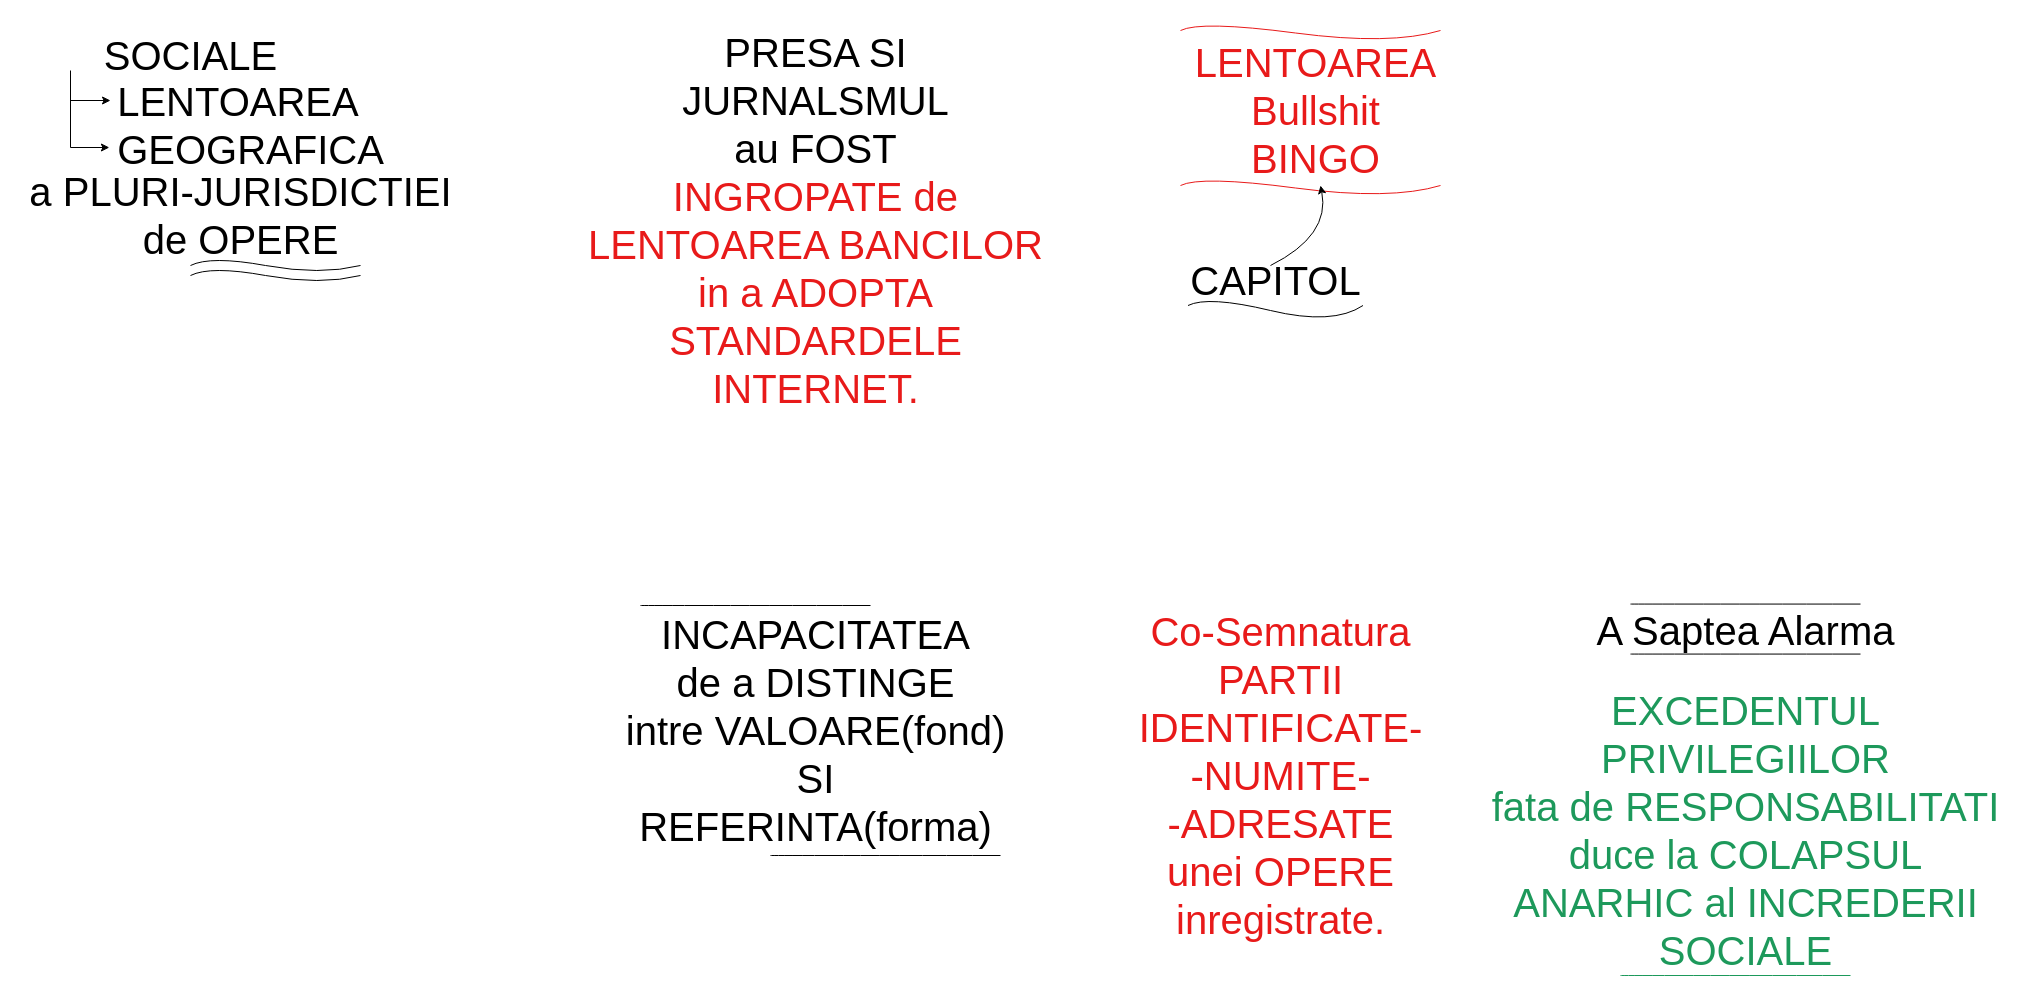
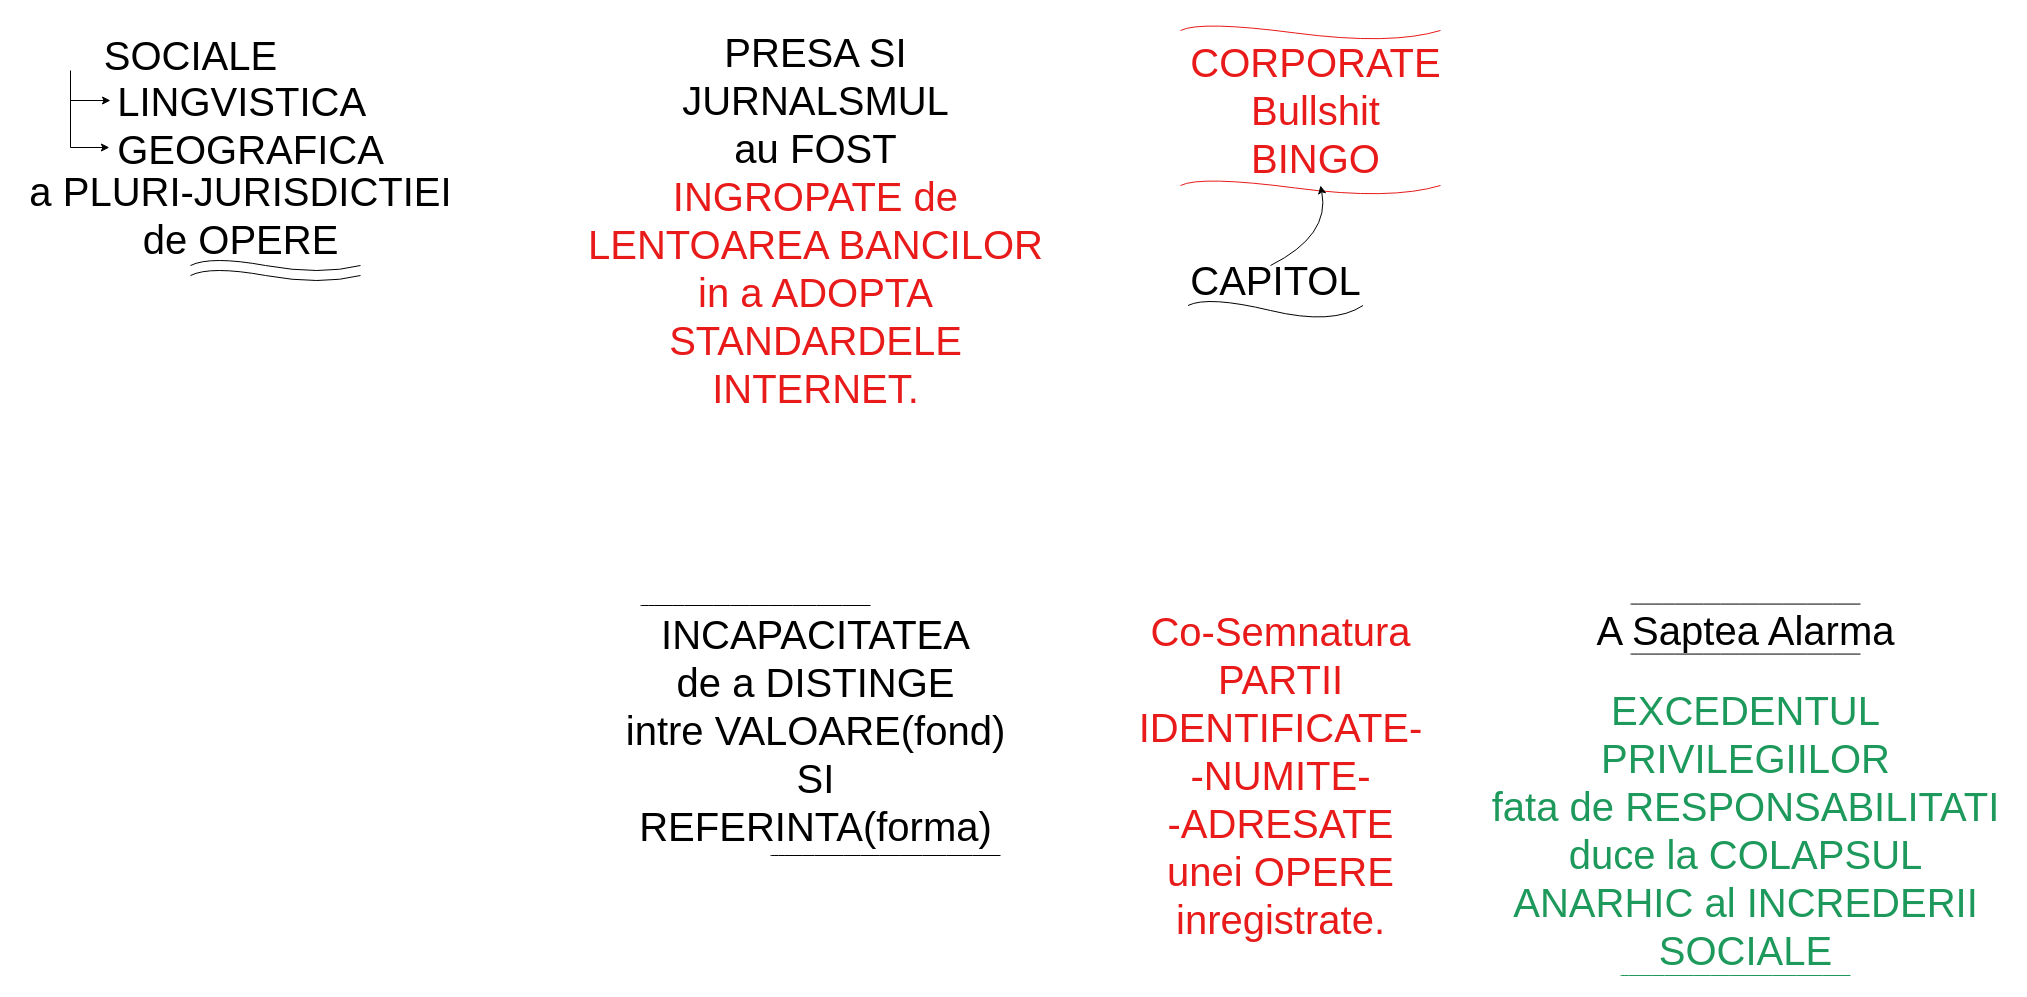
- <mxCell id="10" value="LENTOAREA&lt;br&gt;Bullshit&lt;br&gt;BINGO" style="text;html=1;align=center;verticalAlign=middle;resizable=0;points=[];autosize=1;strokeColor=none;fillColor=none;fontSize=40;fontColor=#E81A1A;" vertex="1" parent="1"><mxGeometry x="1180" y="35" width="270" height="150" as="geometry" /></mxCell>
+ <mxCell id="10" value="CORPORATE&lt;br&gt;Bullshit&lt;br&gt;BINGO" style="text;html=1;align=center;verticalAlign=middle;resizable=0;points=[];autosize=1;strokeColor=none;fillColor=none;fontSize=40;fontColor=#E81A1A;" vertex="1" parent="1"><mxGeometry x="1180" y="35" width="270" height="150" as="geometry" /></mxCell>
- <mxCell id="3" value="&lt;div style=&quot;text-align: left&quot;&gt;&lt;span&gt;LENTOAREA&lt;/span&gt;&lt;/div&gt;&lt;div style=&quot;text-align: left&quot;&gt;&lt;span&gt;GEOGRAFICA&lt;/span&gt;&lt;/div&gt;" style="text;html=1;align=center;verticalAlign=middle;resizable=0;points=[];autosize=1;strokeColor=none;fillColor=none;fontSize=40;" vertex="1" parent="1"><mxGeometry x="110" y="75" width="280" height="100" as="geometry" /></mxCell>
+ <mxCell id="3" value="&lt;div style=&quot;text-align: left&quot;&gt;&lt;span&gt;LINGVISTICA&lt;/span&gt;&lt;/div&gt;&lt;div style=&quot;text-align: left&quot;&gt;&lt;span&gt;GEOGRAFICA&lt;/span&gt;&lt;/div&gt;" style="text;html=1;align=center;verticalAlign=middle;resizable=0;points=[];autosize=1;strokeColor=none;fillColor=none;fontSize=40;" vertex="1" parent="1"><mxGeometry x="110" y="75" width="280" height="100" as="geometry" /></mxCell>
